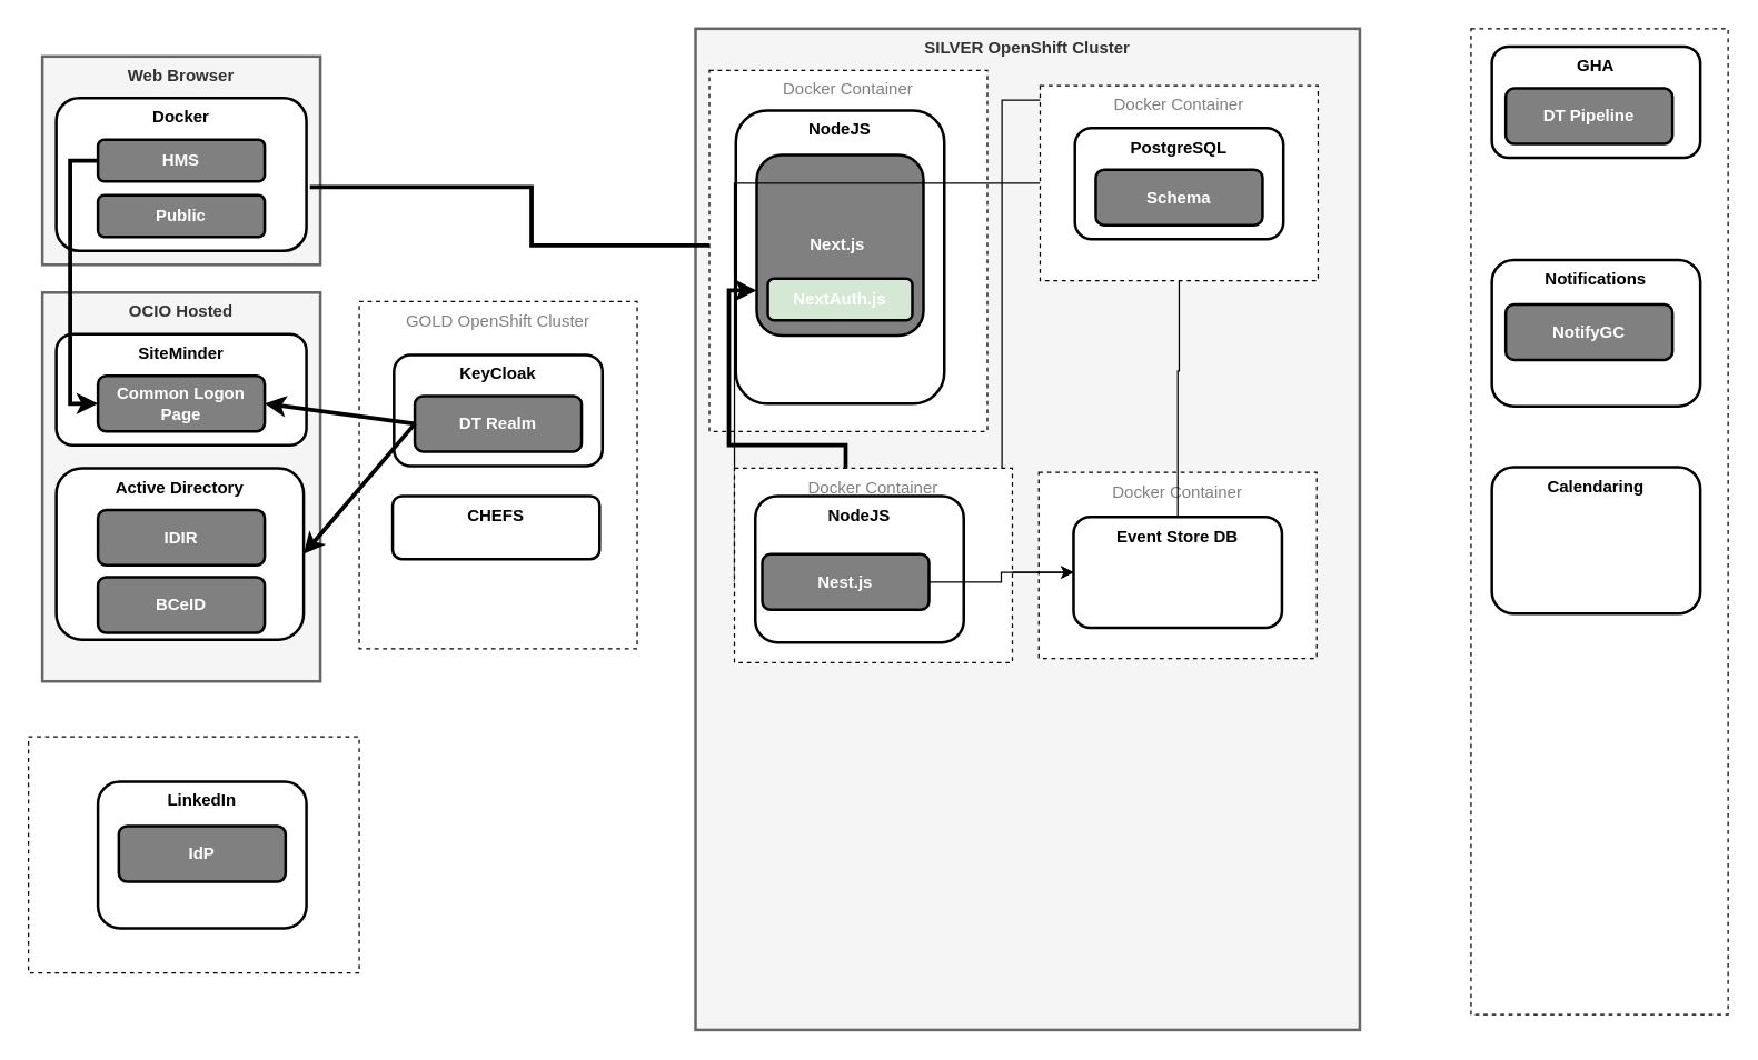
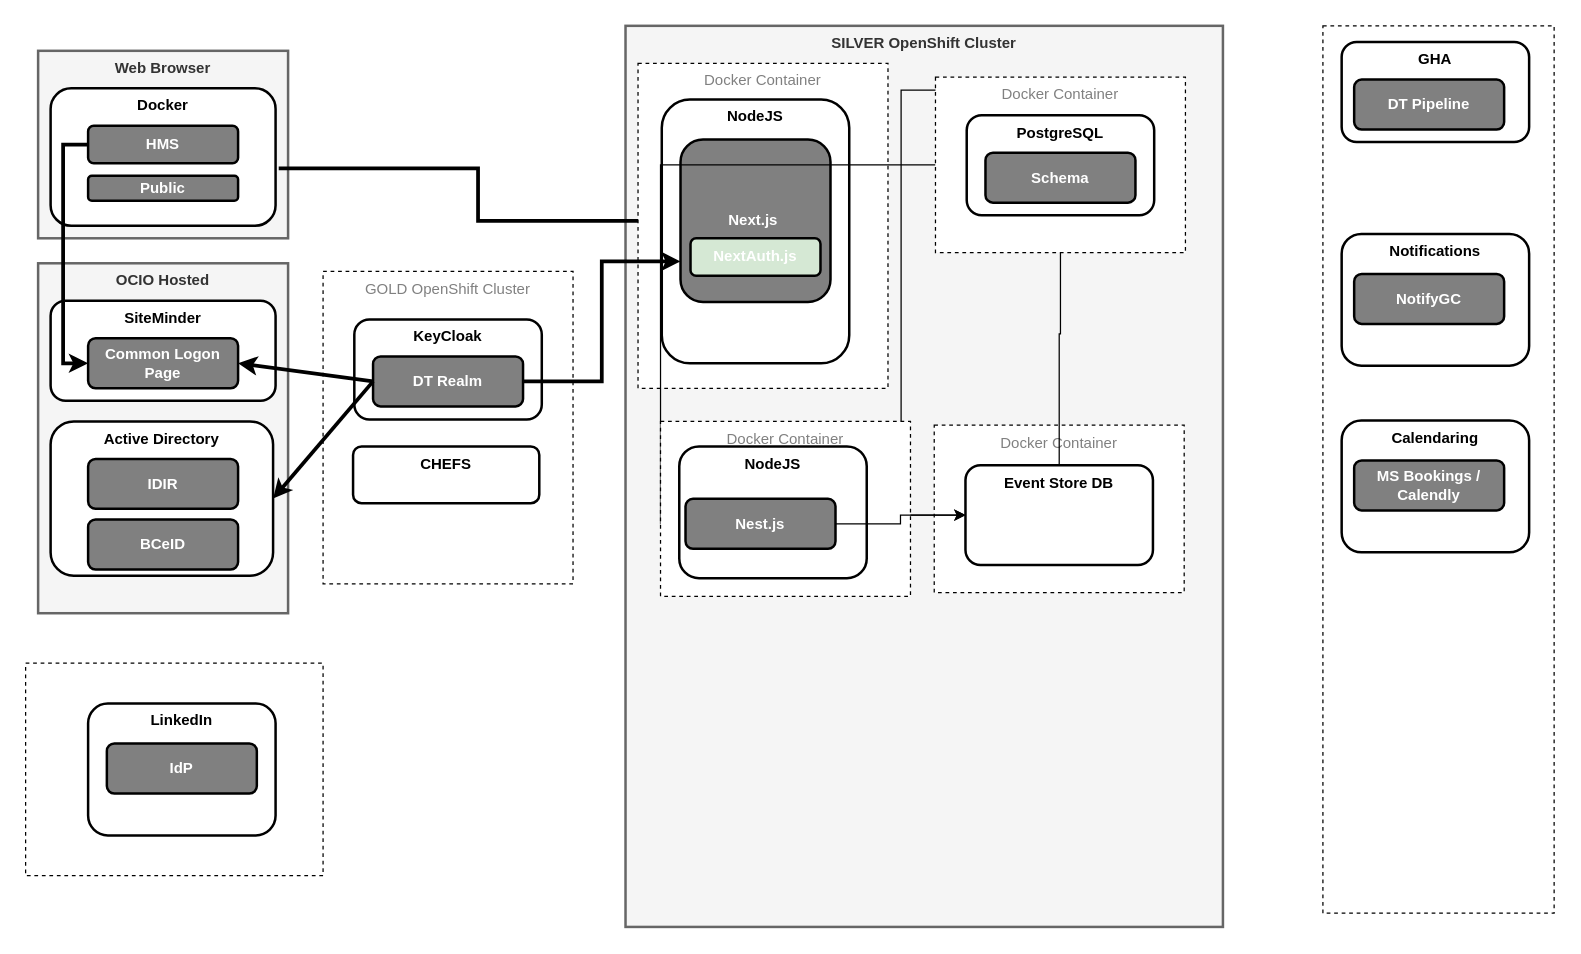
- <mxCell id="8" value="Public" style="rounded=1;whiteSpace=wrap;html=1;strokeWidth=2;fillColor=#808080;fontColor=#FFFFFF;fontStyle=1;" parent="1" vertex="1"><mxGeometry x="70" y="140" width="120" height="30" as="geometry" /></mxCell>
+ <mxCell id="8" value="Public" style="rounded=1;whiteSpace=wrap;html=1;strokeWidth=2;fillColor=#808080;fontColor=#FFFFFF;fontStyle=1;" parent="1" vertex="1"><mxGeometry x="70" y="140" width="120" height="20" as="geometry" /></mxCell>
- <mxCell id="49" value="NextAuth.js" style="rounded=1;whiteSpace=wrap;html=1;strokeWidth=2;fillColor=#D5E8D4;fontColor=#FFFFFF;fontStyle=1" parent="1" vertex="1"><mxGeometry x="552" y="200" width="104" height="30" as="geometry" /></mxCell>
+ <mxCell id="49" value="NextAuth.js" style="rounded=1;whiteSpace=wrap;html=1;strokeWidth=2;fillColor=#D5E8D4;fontColor=#FFFFFF;fontStyle=1" parent="1" vertex="1"><mxGeometry x="552" y="190" width="104" height="30" as="geometry" /></mxCell>
- <mxCell id="30" style="edgeStyle=orthogonalEdgeStyle;rounded=0;orthogonalLoop=1;jettySize=auto;html=1;startArrow=classic;startFill=1;endArrow=none;endFill=0;fontColor=#FFFFFF;strokeWidth=3;exitX=0;exitY=0.75;exitDx=0;exitDy=0;" parent="1" source="29" target="41" edge="1"><mxGeometry relative="1" as="geometry"><mxPoint x="200" y="154" as="targetPoint" /><mxPoint x="611" y="249.5" as="sourcePoint" /></mxGeometry></mxCell>
+ <mxCell id="30" style="edgeStyle=orthogonalEdgeStyle;rounded=0;orthogonalLoop=1;jettySize=auto;html=1;startArrow=classic;startFill=1;endArrow=none;endFill=0;fontColor=#FFFFFF;entryX=1;entryY=0.5;entryDx=0;entryDy=0;strokeWidth=3;exitX=0;exitY=0.75;exitDx=0;exitDy=0;" parent="1" source="29" target="18" edge="1"><mxGeometry relative="1" as="geometry"><mxPoint x="200" y="154" as="targetPoint" /><mxPoint x="611" y="249.5" as="sourcePoint" /></mxGeometry></mxCell>
+ <mxCell id="43" value="MS Bookings / Calendly" style="rounded=1;whiteSpace=wrap;html=1;strokeWidth=2;fillColor=#808080;fontColor=#FFFFFF;fontStyle=1" parent="1" vertex="1"><mxGeometry x="1083" y="367.75" width="120" height="40" as="geometry" /></mxCell>
